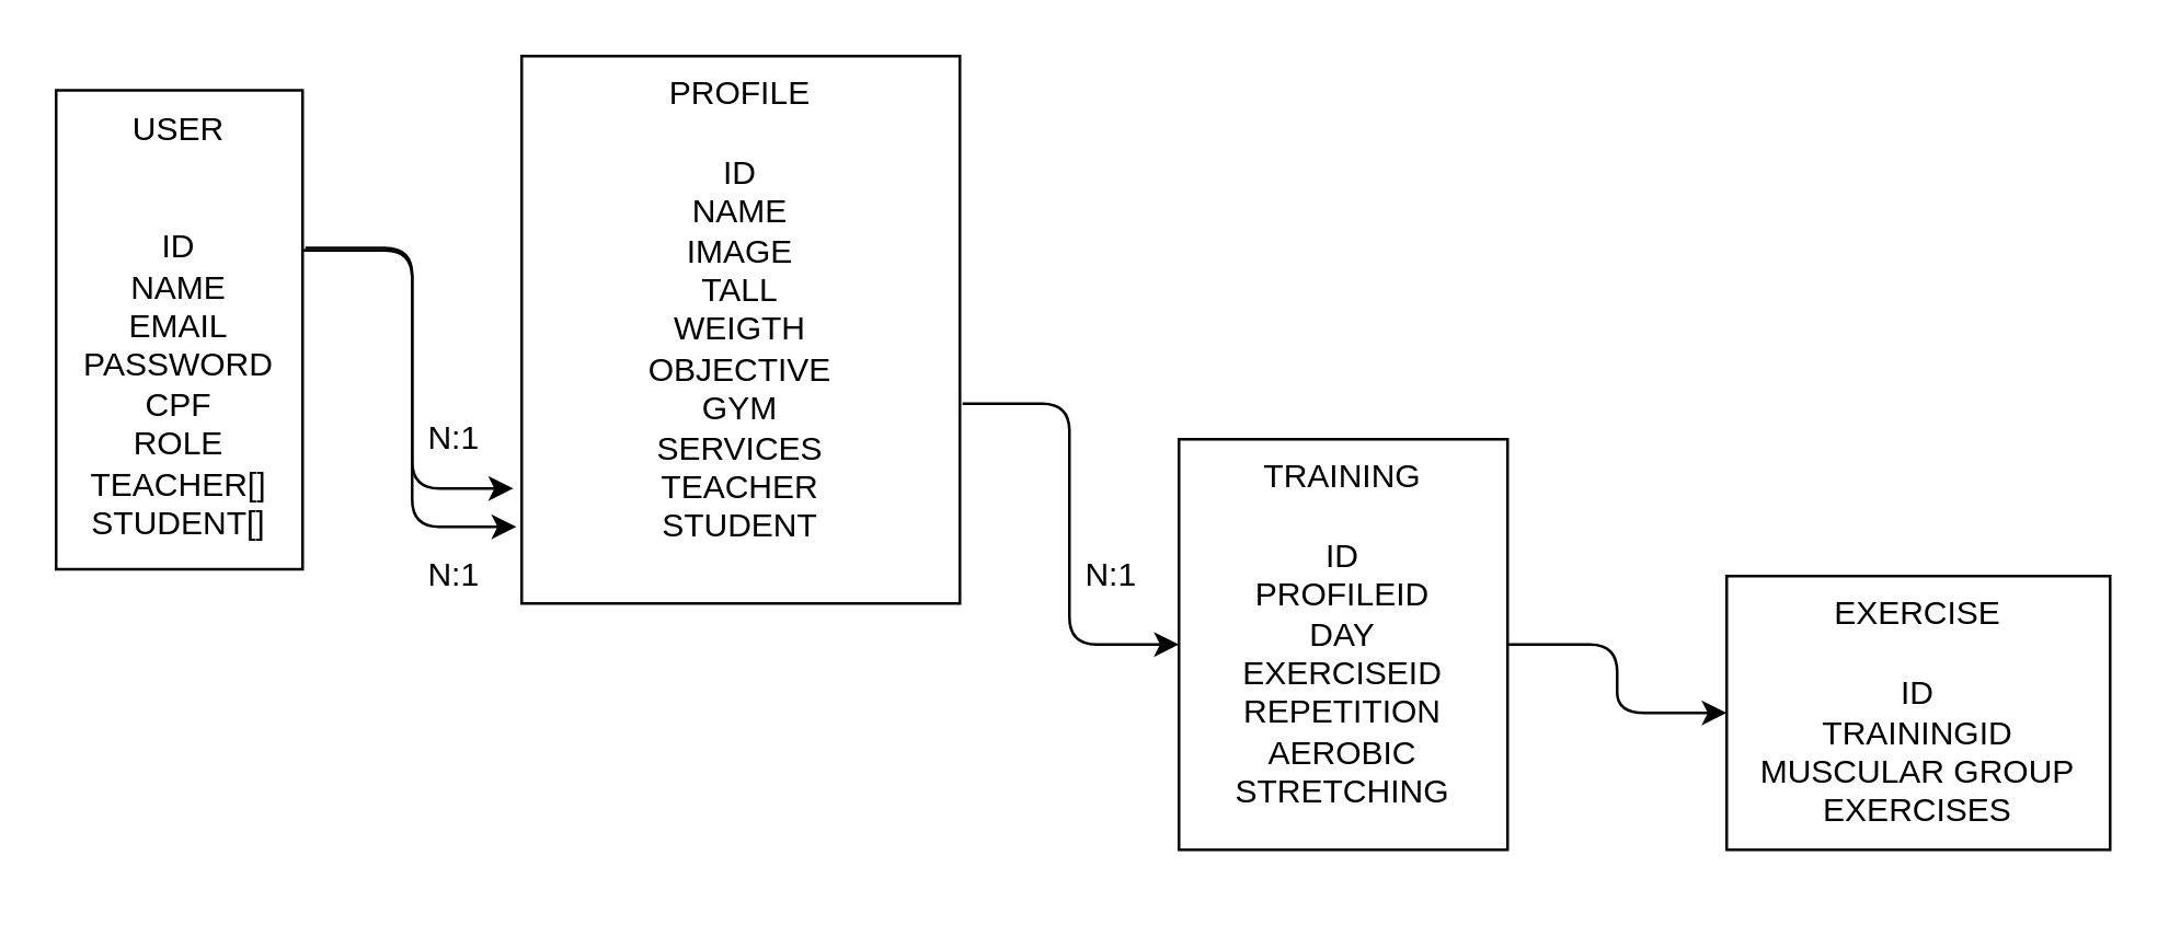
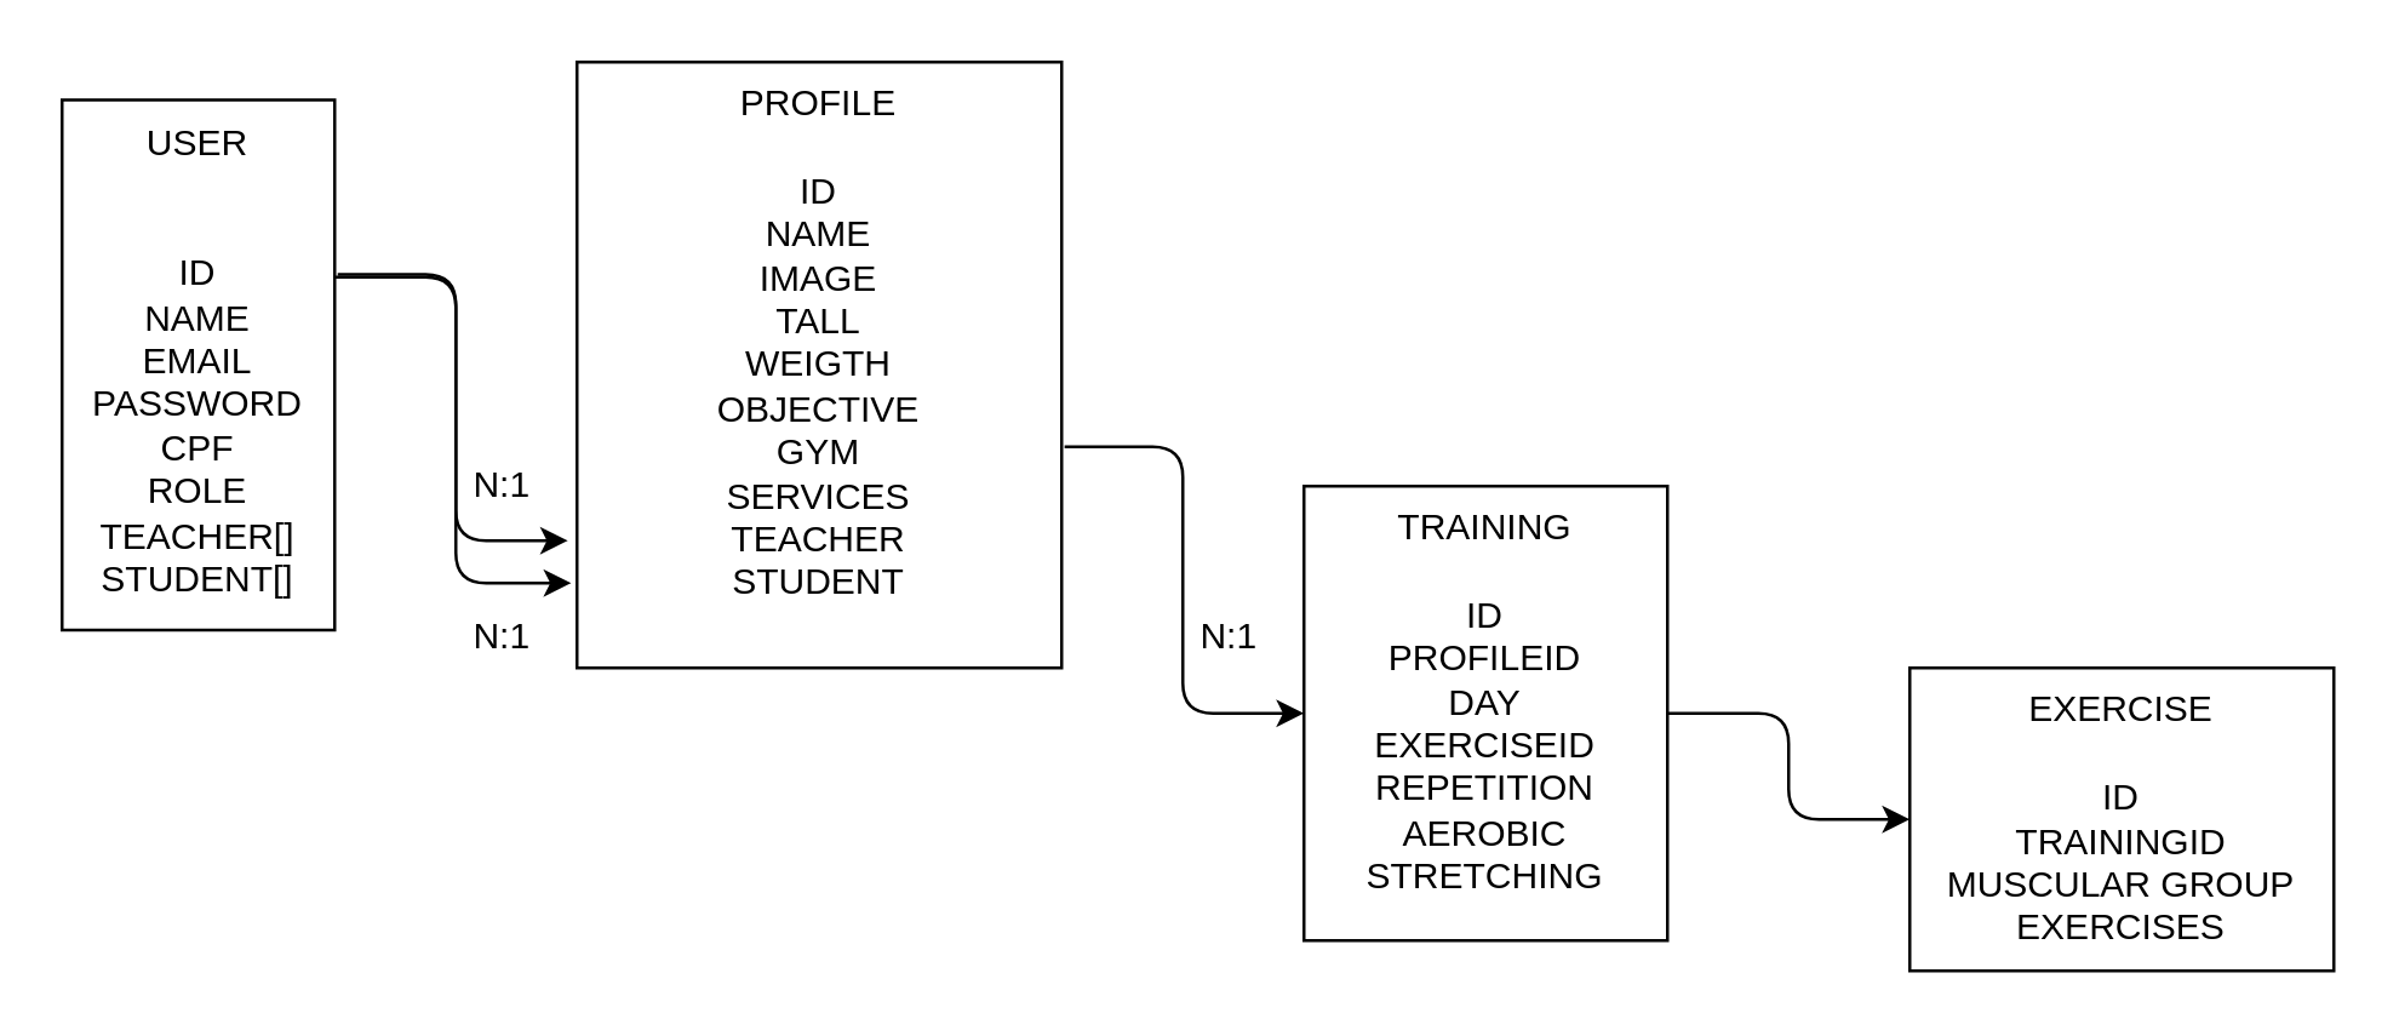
- <mxCell id="12" value="EXERCISE&lt;br&gt;&lt;br&gt;ID&lt;br&gt;TRAININGID&lt;br&gt;MUSCULAR GROUP&lt;br&gt;EXERCISES" style="rounded=0;whiteSpace=wrap;html=1;" parent="1" vertex="1"><mxGeometry x="630" y="210" width="140" height="100" as="geometry" /></mxCell>
+ <mxCell id="12" value="EXERCISE&lt;br&gt;&lt;br&gt;ID&lt;br&gt;TRAININGID&lt;br&gt;MUSCULAR GROUP&lt;br&gt;EXERCISES" style="rounded=0;whiteSpace=wrap;html=1;" parent="1" vertex="1"><mxGeometry x="630" y="220" width="140" height="100" as="geometry" /></mxCell>
